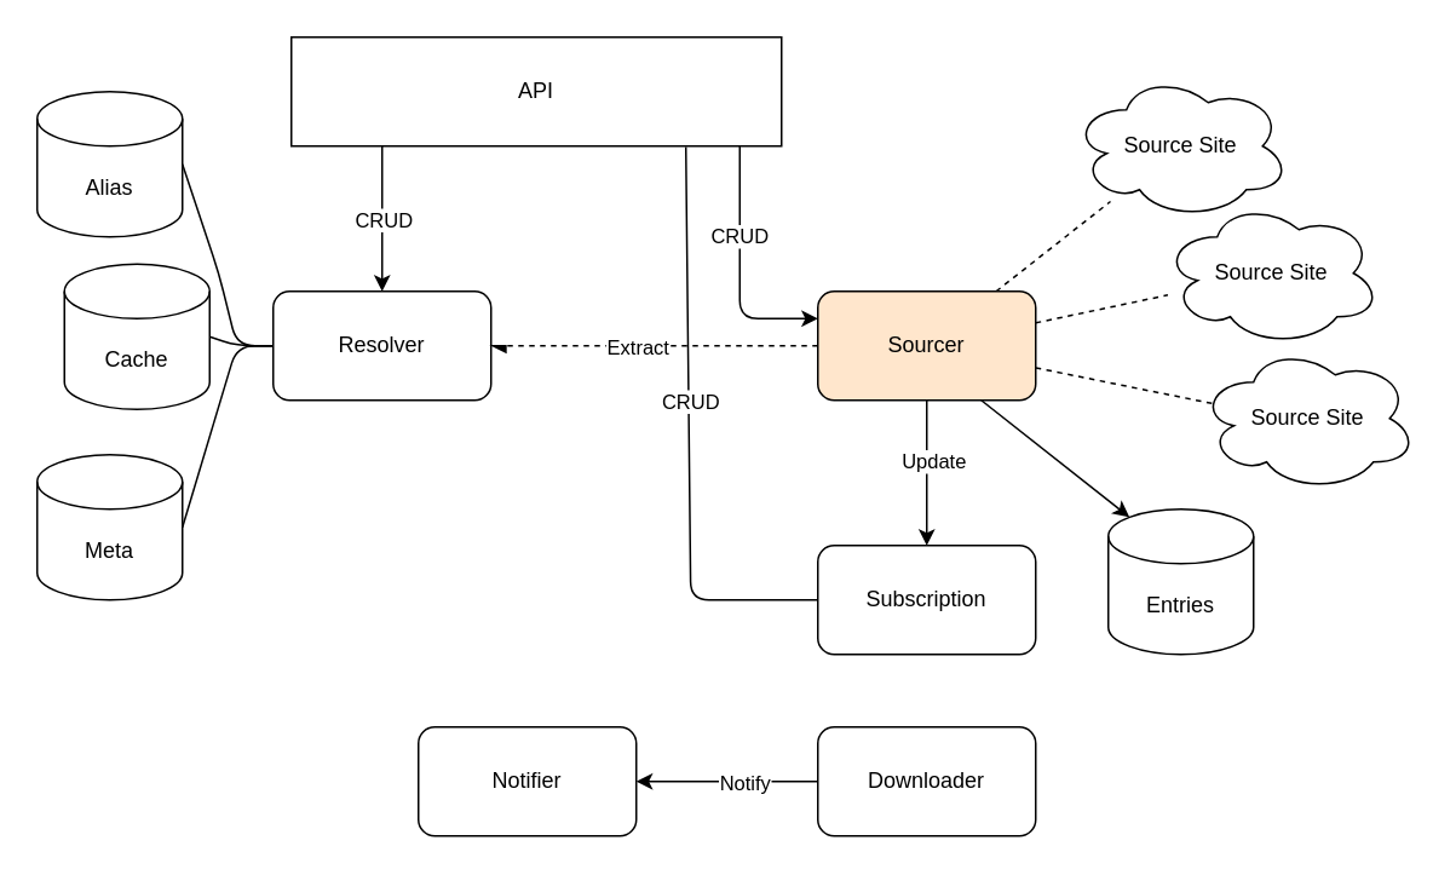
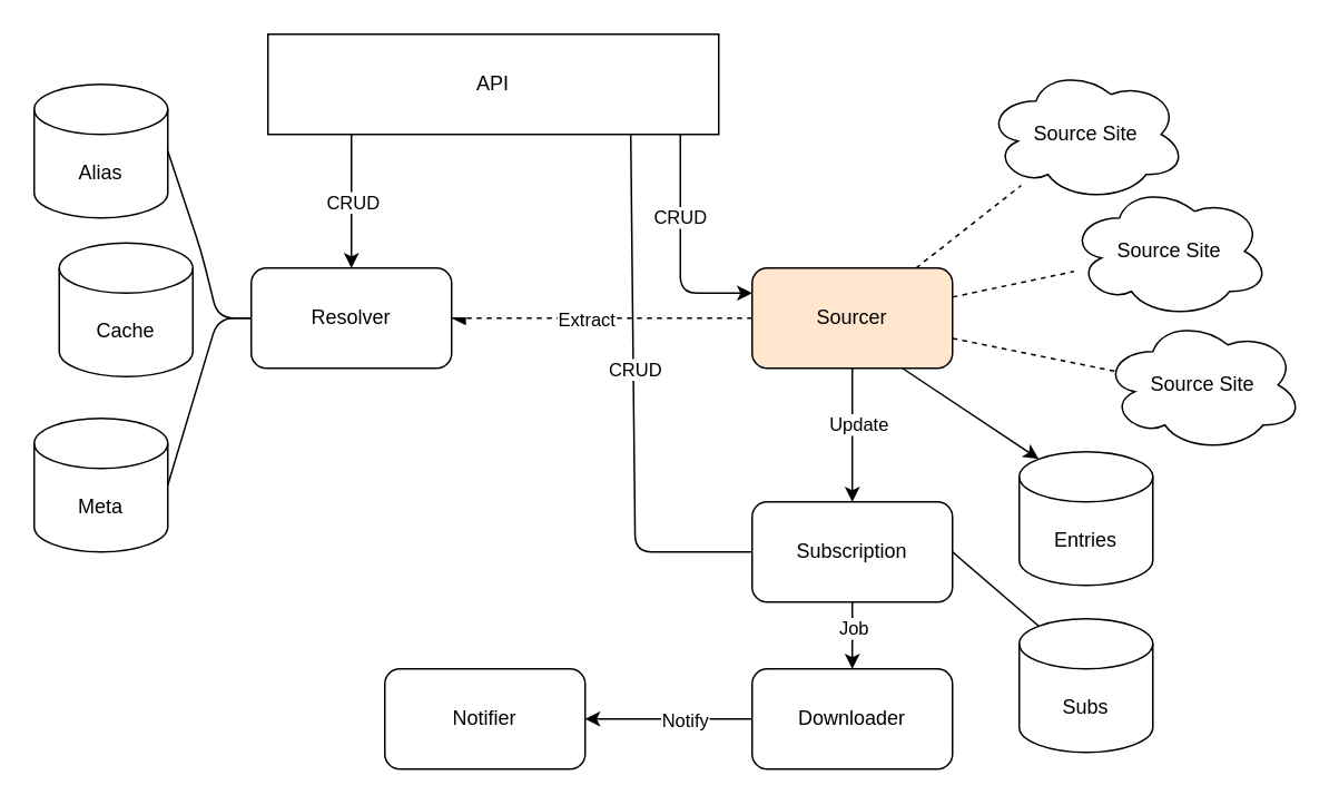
- <mxCell id="8" style="edgeStyle=none;html=1;exitX=1;exitY=0.5;exitDx=0;exitDy=0;exitPerimeter=0;entryX=0;entryY=0.5;entryDx=0;entryDy=0;endArrow=none;endFill=0;labelBorderColor=none;fontColor=default;" parent="1" source="9" target="7" edge="1"><mxGeometry relative="1" as="geometry"><mxPoint x="140" y="190" as="targetPoint" /><Array as="points"><mxPoint x="130" y="190" /></Array></mxGeometry></mxCell>
- <mxCell id="31" value="Entries" style="shape=cylinder3;whiteSpace=wrap;html=1;boundedLbl=1;backgroundOutline=1;size=15;labelBorderColor=none;fontColor=default;" parent="1" vertex="1"><mxGeometry x="610" y="280" width="80" height="80" as="geometry" /></mxCell>
+ <mxCell id="31" value="Entries" style="shape=cylinder3;whiteSpace=wrap;html=1;boundedLbl=1;backgroundOutline=1;size=15;labelBorderColor=none;fontColor=default;" parent="1" vertex="1"><mxGeometry x="610" y="270" width="80" height="80" as="geometry" /></mxCell>
+ <mxCell id="24" style="edgeStyle=none;html=1;fontColor=default;startArrow=none;startFill=0;endArrow=none;endFill=0;entryX=0.145;entryY=0;entryDx=0;entryDy=4.35;entryPerimeter=0;exitX=1;exitY=0.5;exitDx=0;exitDy=0;labelBorderColor=none;" parent="1" source="39" target="28" edge="1"><mxGeometry relative="1" as="geometry"><mxPoint x="620" y="130" as="targetPoint" /><Array as="points" /></mxGeometry></mxCell>
+ <mxCell id="17" value="" style="edgeStyle=none;html=1;fontColor=default;startArrow=none;startFill=0;endArrow=classic;endFill=1;labelBorderColor=none;exitX=0.5;exitY=1;exitDx=0;exitDy=0;" parent="1" source="39" target="35" edge="1"><mxGeometry relative="1" as="geometry" /></mxCell>
+ <mxCell id="18" value="Job" style="edgeLabel;html=1;align=center;verticalAlign=middle;resizable=0;points=[];fontColor=default;labelBorderColor=none;" parent="17" vertex="1" connectable="0"><mxGeometry x="0.075" y="-1" relative="1" as="geometry"><mxPoint x="1" y="-7" as="offset" /></mxGeometry></mxCell>
+ <mxCell id="28" value="Subs" style="shape=cylinder3;whiteSpace=wrap;html=1;boundedLbl=1;backgroundOutline=1;size=15;labelBorderColor=none;fontColor=default;" parent="1" vertex="1"><mxGeometry x="610" y="370" width="80" height="80" as="geometry" /></mxCell>
